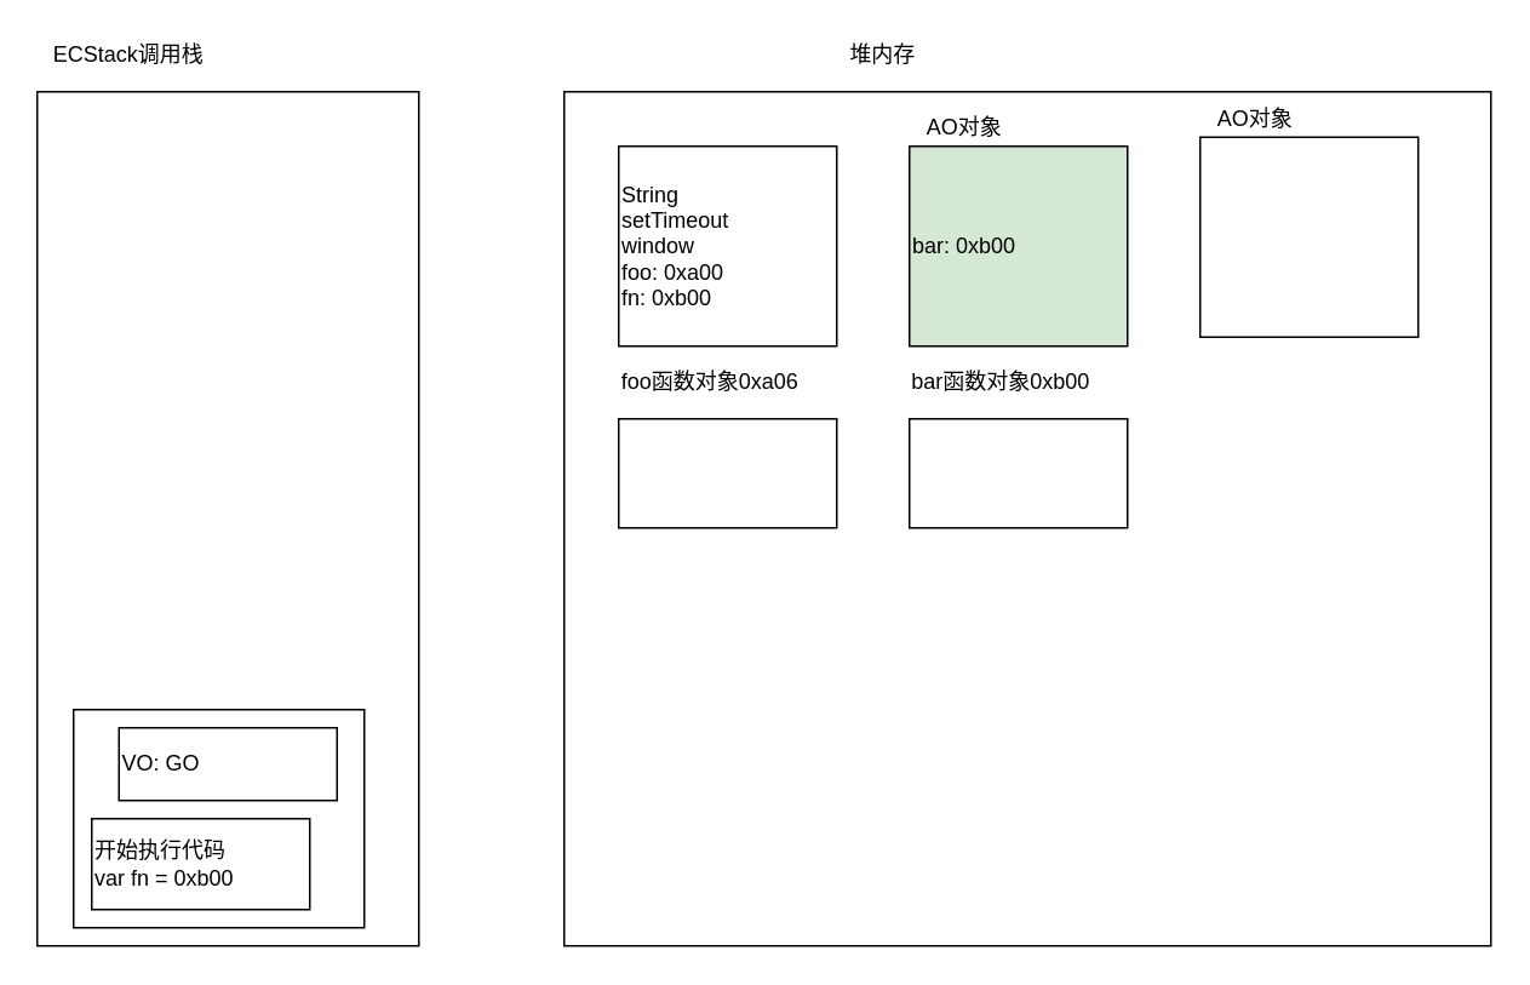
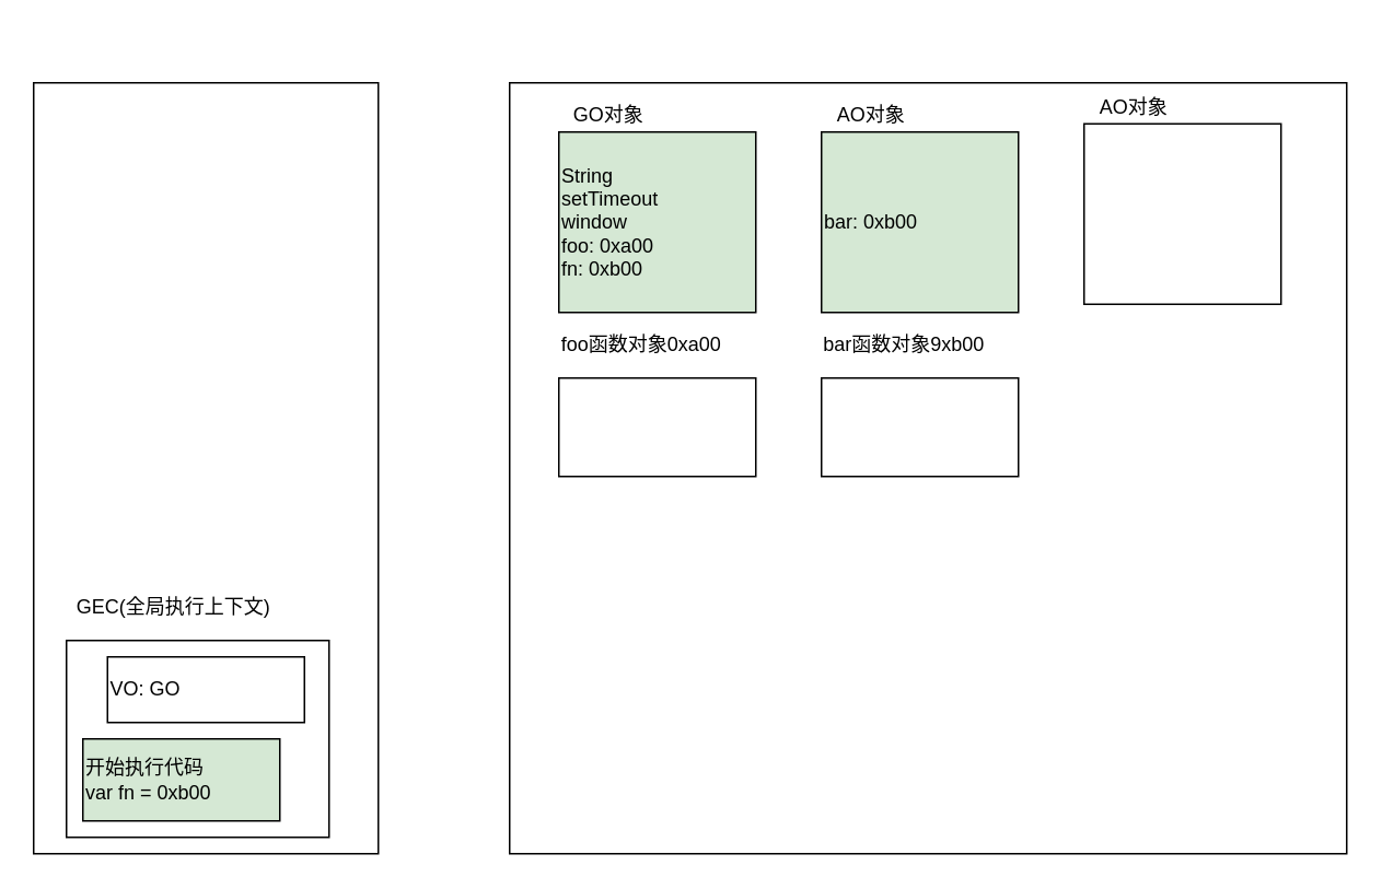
- <mxCell id="3" value="ECStack调用栈" style="text;html=1;align=center;verticalAlign=middle;resizable=0;points=[];autosize=1;strokeColor=none;" parent="1" vertex="1"><mxGeometry x="20" y="20" width="100" height="20" as="geometry" /></mxCell>
- <mxCell id="5" value="堆内存" style="text;html=1;align=center;verticalAlign=middle;resizable=0;points=[];autosize=1;strokeColor=none;" parent="1" vertex="1"><mxGeometry x="460" y="20" width="50" height="20" as="geometry" /></mxCell>
+ <mxCell id="7" value="GO对象" style="text;html=1;align=center;verticalAlign=middle;resizable=0;points=[];autosize=1;strokeColor=none;" parent="1" vertex="1"><mxGeometry x="340" y="60" width="60" height="20" as="geometry" /></mxCell>
- <mxCell id="6" value="String&lt;br&gt;setTimeout&lt;br&gt;window&lt;br&gt;foo: 0xa00&lt;br&gt;fn: 0xb00" style="rounded=0;whiteSpace=wrap;html=1;align=left;" parent="1" vertex="1"><mxGeometry x="340" y="80" width="120" height="110" as="geometry" /></mxCell>
+ <mxCell id="6" value="String&lt;br&gt;setTimeout&lt;br&gt;window&lt;br&gt;foo: 0xa00&lt;br&gt;fn: 0xb00" style="rounded=0;whiteSpace=wrap;html=1;align=left;fillColor=#d5e8d4;" parent="1" vertex="1"><mxGeometry x="340" y="80" width="120" height="110" as="geometry" /></mxCell>
- <mxCell id="17" value="foo函数对象0xa06" style="text;html=1;align=center;verticalAlign=middle;resizable=0;points=[];autosize=1;strokeColor=none;" parent="1" vertex="1"><mxGeometry x="335" y="200" width="110" height="20" as="geometry" /></mxCell>
+ <mxCell id="17" value="foo函数对象0xa00" style="text;html=1;align=center;verticalAlign=middle;resizable=0;points=[];autosize=1;strokeColor=none;" parent="1" vertex="1"><mxGeometry x="335" y="200" width="110" height="20" as="geometry" /></mxCell>
- <mxCell id="11" value="bar函数对象0xb00" style="text;html=1;align=center;verticalAlign=middle;resizable=0;points=[];autosize=1;strokeColor=none;" parent="1" vertex="1"><mxGeometry x="495" y="200" width="110" height="20" as="geometry" /></mxCell>
+ <mxCell id="11" value="bar函数对象9xb00" style="text;html=1;align=center;verticalAlign=middle;resizable=0;points=[];autosize=1;strokeColor=none;" parent="1" vertex="1"><mxGeometry x="495" y="200" width="110" height="20" as="geometry" /></mxCell>
+ <mxCell id="9" value="GEC(全局执行上下文)" style="text;html=1;align=center;verticalAlign=middle;resizable=0;points=[];autosize=1;strokeColor=none;" parent="1" vertex="1"><mxGeometry x="40" y="360" width="130" height="20" as="geometry" /></mxCell>
- <mxCell id="13" value="开始执行代码&lt;br&gt;var fn = 0xb00" style="rounded=0;whiteSpace=wrap;html=1;align=left;" parent="1" vertex="1"><mxGeometry x="50" y="450" width="120" height="50" as="geometry" /></mxCell>
+ <mxCell id="13" value="开始执行代码&lt;br&gt;var fn = 0xb00" style="rounded=0;whiteSpace=wrap;html=1;align=left;fillColor=#d5e8d4;" parent="1" vertex="1"><mxGeometry x="50" y="450" width="120" height="50" as="geometry" /></mxCell>
